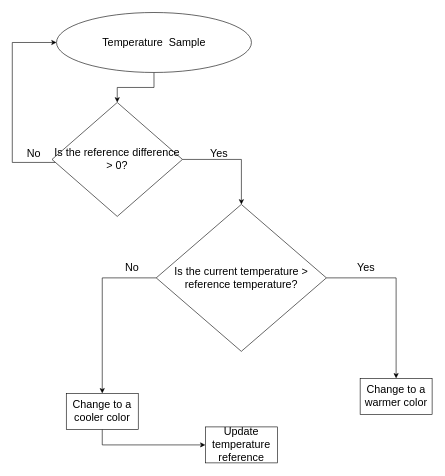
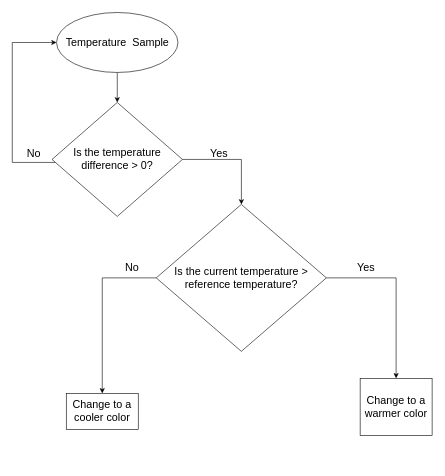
- <mxCell id="3" value="&lt;font style=&quot;font-size: 18px;&quot;&gt;Temperature&amp;nbsp; Sample&lt;/font&gt;" style="ellipse;whiteSpace=wrap;html=1;" parent="1" vertex="1"><mxGeometry x="93.75" y="20" width="325" height="100" as="geometry" /></mxCell>
+ <mxCell id="3" value="&lt;font style=&quot;font-size: 18px;&quot;&gt;Temperature&amp;nbsp; Sample&lt;/font&gt;" style="ellipse;whiteSpace=wrap;html=1;" parent="1" vertex="1"><mxGeometry x="93.75" y="20" width="202.5" height="100" as="geometry" /></mxCell>
- <mxCell id="6" value="&lt;font style=&quot;font-size: 18px;&quot;&gt;Is the reference difference &amp;gt; 0?&lt;/font&gt;" style="rhombus;whiteSpace=wrap;html=1;" parent="1" vertex="1"><mxGeometry x="86.25" y="170" width="217.5" height="190" as="geometry" /></mxCell>
+ <mxCell id="6" value="&lt;font style=&quot;font-size: 18px;&quot;&gt;Is the temperature difference &amp;gt; 0?&lt;/font&gt;" style="rhombus;whiteSpace=wrap;html=1;" parent="1" vertex="1"><mxGeometry x="86.25" y="170" width="217.5" height="190" as="geometry" /></mxCell>
- <mxCell id="11" value="Change to a warmer color" style="rounded=0;whiteSpace=wrap;html=1;fontSize=18;" parent="1" vertex="1"><mxGeometry x="600" y="630" width="120" height="60" as="geometry" /></mxCell>
+ <mxCell id="11" value="Change to a warmer color" style="rounded=0;whiteSpace=wrap;html=1;fontSize=18;" parent="1" vertex="1"><mxGeometry x="600" y="630" width="120" height="95" as="geometry" /></mxCell>
- <mxCell id="12" style="edgeStyle=orthogonalEdgeStyle;rounded=0;orthogonalLoop=1;jettySize=auto;html=1;exitX=0.5;exitY=1;exitDx=0;exitDy=0;entryX=0;entryY=0.5;entryDx=0;entryDy=0;" parent="1" source="13" target="17" edge="1"><mxGeometry relative="1" as="geometry" /></mxCell>
- <mxCell id="17" value="Update temperature reference" style="rounded=0;whiteSpace=wrap;html=1;fontSize=18;" parent="1" vertex="1"><mxGeometry x="341.87" y="711" width="120" height="60" as="geometry" /></mxCell>
